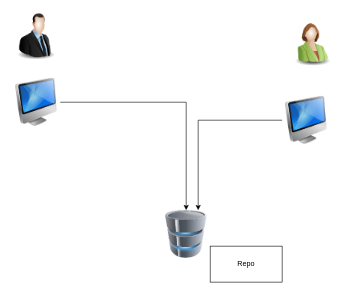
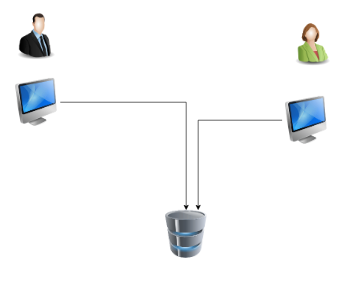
- <mxCell id="9" value="Repo" style="rounded=0;whiteSpace=wrap;html=1;" vertex="1" parent="1"><mxGeometry x="350" y="410" width="120" height="60" as="geometry" /></mxCell>
